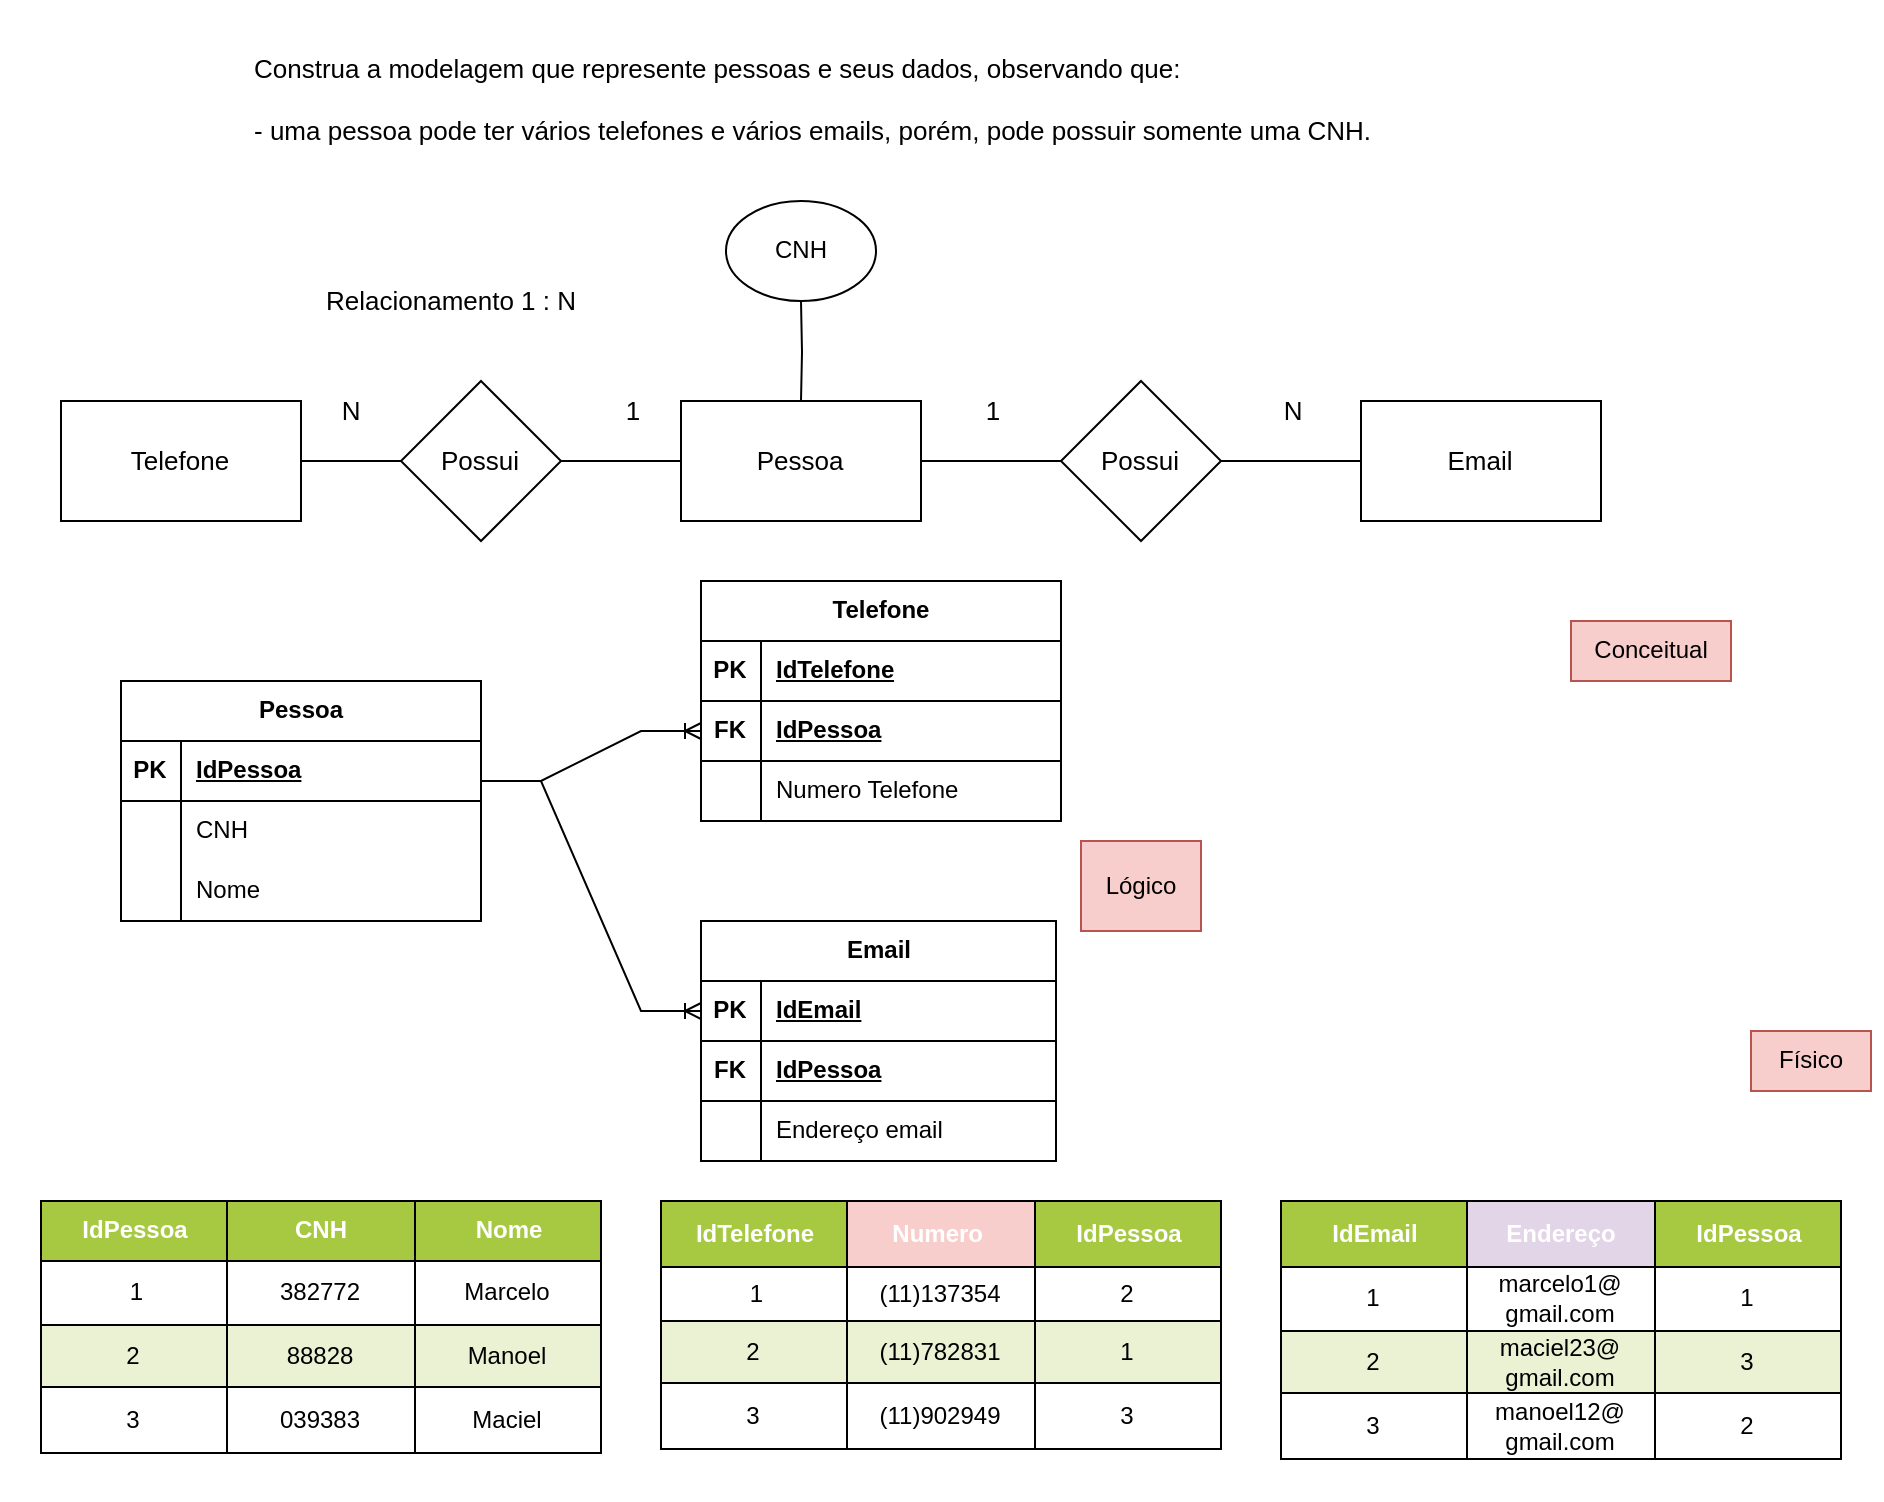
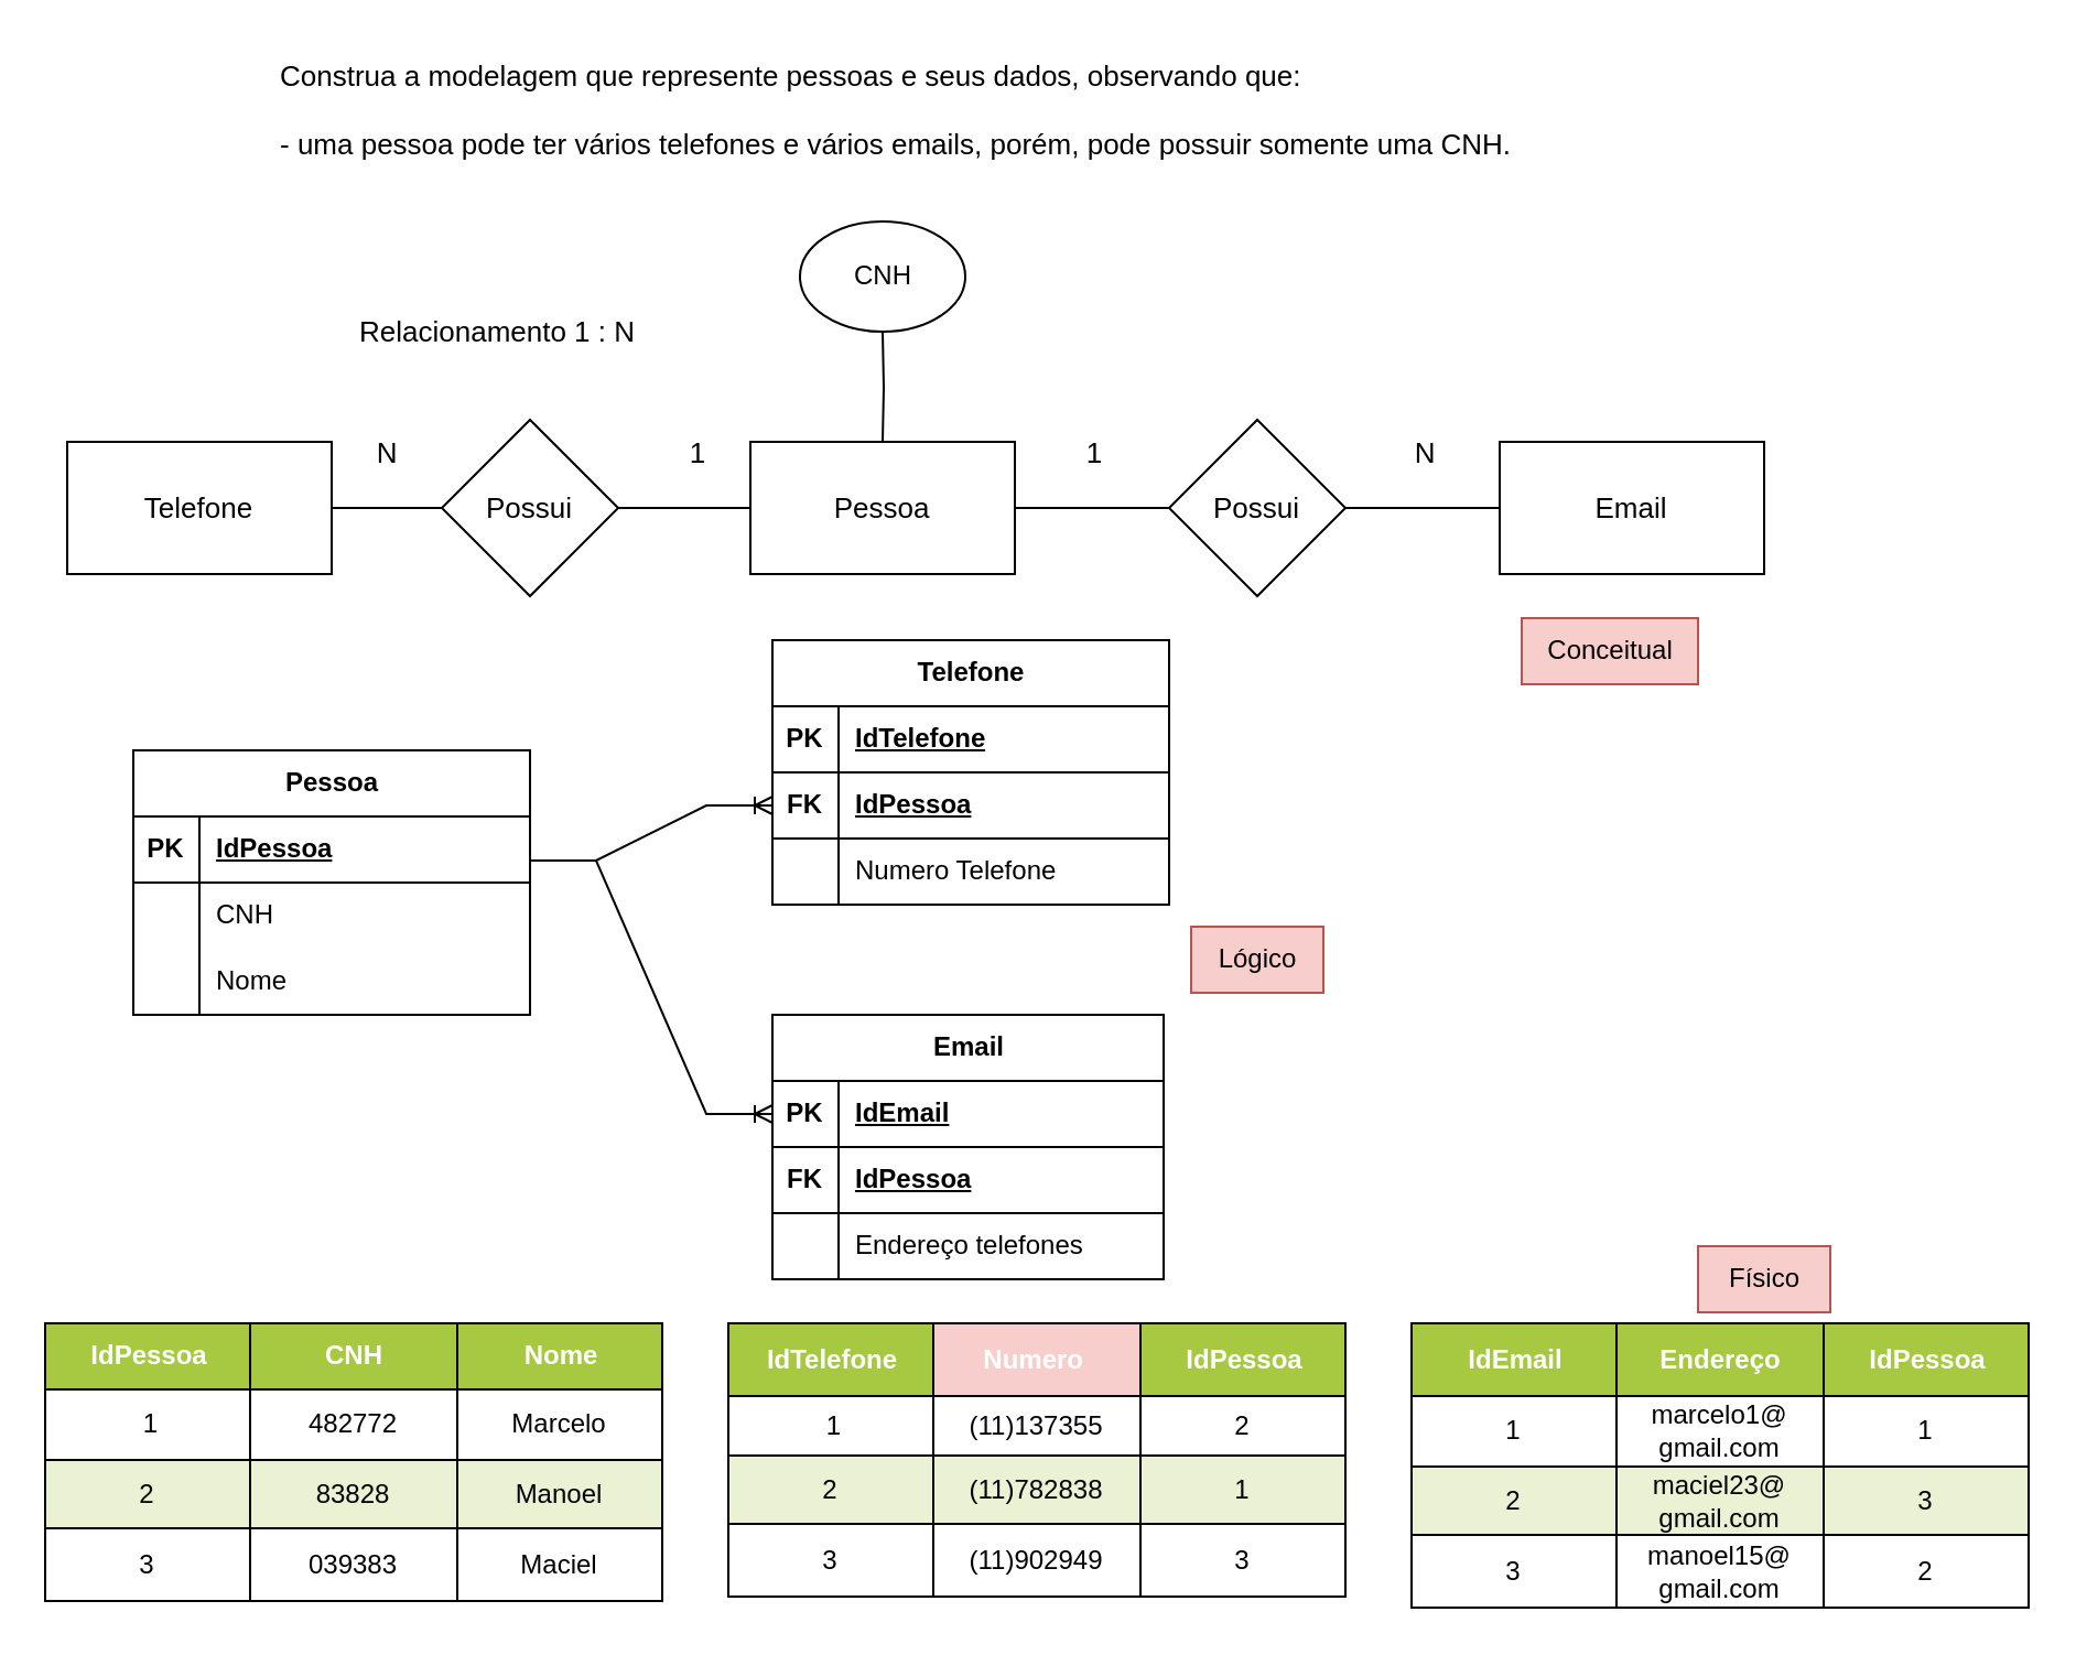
- <mxCell id="104" value="Conceitual" style="text;html=1;align=center;verticalAlign=middle;resizable=0;points=[];autosize=1;strokeColor=#b85450;fillColor=#f8cecc;" vertex="1" parent="1"><mxGeometry x="785" y="310" width="80" height="30" as="geometry" /></mxCell>
+ <mxCell id="104" value="Conceitual" style="text;html=1;align=center;verticalAlign=middle;resizable=0;points=[];autosize=1;strokeColor=#b85450;fillColor=#f8cecc;" vertex="1" parent="1"><mxGeometry x="690" y="280" width="80" height="30" as="geometry" /></mxCell>
- <mxCell id="105" value="Lógico" style="text;html=1;align=center;verticalAlign=middle;resizable=0;points=[];autosize=1;strokeColor=#b85450;fillColor=#f8cecc;" vertex="1" parent="1"><mxGeometry x="540" y="420" width="60" height="45" as="geometry" /></mxCell>
+ <mxCell id="105" value="Lógico" style="text;html=1;align=center;verticalAlign=middle;resizable=0;points=[];autosize=1;strokeColor=#b85450;fillColor=#f8cecc;" vertex="1" parent="1"><mxGeometry x="540" y="420" width="60" height="30" as="geometry" /></mxCell>
- <mxCell id="106" value="Físico" style="text;html=1;align=center;verticalAlign=middle;resizable=0;points=[];autosize=1;strokeColor=#b85450;fillColor=#f8cecc;" vertex="1" parent="1"><mxGeometry x="875" y="515" width="60" height="30" as="geometry" /></mxCell>
+ <mxCell id="106" value="Físico" style="text;html=1;align=center;verticalAlign=middle;resizable=0;points=[];autosize=1;strokeColor=#b85450;fillColor=#f8cecc;" vertex="1" parent="1"><mxGeometry x="770" y="565" width="60" height="30" as="geometry" /></mxCell>
- <mxCell id="28" value="Endereço email" style="shape=partialRectangle;connectable=0;fillColor=none;top=0;left=0;bottom=0;right=0;align=left;spacingLeft=6;overflow=hidden;whiteSpace=wrap;html=1;" vertex="1" parent="26"><mxGeometry x="30" width="147.5" height="30" as="geometry"><mxRectangle width="147.5" height="30" as="alternateBounds" /></mxGeometry></mxCell>
+ <mxCell id="28" value="Endereço telefones" style="shape=partialRectangle;connectable=0;fillColor=none;top=0;left=0;bottom=0;right=0;align=left;spacingLeft=6;overflow=hidden;whiteSpace=wrap;html=1;" vertex="1" parent="26"><mxGeometry x="30" width="147.5" height="30" as="geometry"><mxRectangle width="147.5" height="30" as="alternateBounds" /></mxGeometry></mxCell>
- <mxCell id="88" value="Endereço" style="connectable=0;recursiveResize=0;strokeColor=inherit;fillColor=#e1d5e7;align=center;fontStyle=1;fontColor=#FFFFFF;html=1;" vertex="1" parent="86"><mxGeometry x="93" width="94" height="33" as="geometry"><mxRectangle width="94" height="33" as="alternateBounds" /></mxGeometry></mxCell>
+ <mxCell id="88" value="Endereço" style="connectable=0;recursiveResize=0;strokeColor=inherit;fillColor=#A7C942;align=center;fontStyle=1;fontColor=#FFFFFF;html=1;" vertex="1" parent="86"><mxGeometry x="93" width="94" height="33" as="geometry"><mxRectangle width="94" height="33" as="alternateBounds" /></mxGeometry></mxCell>
- <mxCell id="58" value="382772" style="connectable=0;recursiveResize=0;strokeColor=inherit;fillColor=inherit;align=center;whiteSpace=wrap;html=1;" vertex="1" parent="56"><mxGeometry x="93" width="94" height="32" as="geometry"><mxRectangle width="94" height="32" as="alternateBounds" /></mxGeometry></mxCell>
+ <mxCell id="58" value="482772" style="connectable=0;recursiveResize=0;strokeColor=inherit;fillColor=inherit;align=center;whiteSpace=wrap;html=1;" vertex="1" parent="56"><mxGeometry x="93" width="94" height="32" as="geometry"><mxRectangle width="94" height="32" as="alternateBounds" /></mxGeometry></mxCell>
- <mxCell id="75" value="(11)137354" style="connectable=0;recursiveResize=0;strokeColor=inherit;fillColor=inherit;align=center;whiteSpace=wrap;html=1;" vertex="1" parent="73"><mxGeometry x="93" width="94" height="27" as="geometry"><mxRectangle width="94" height="27" as="alternateBounds" /></mxGeometry></mxCell>
+ <mxCell id="75" value="(11)137355" style="connectable=0;recursiveResize=0;strokeColor=inherit;fillColor=inherit;align=center;whiteSpace=wrap;html=1;" vertex="1" parent="73"><mxGeometry x="93" width="94" height="27" as="geometry"><mxRectangle width="94" height="27" as="alternateBounds" /></mxGeometry></mxCell>
- <mxCell id="79" value="(11)782831" style="connectable=0;recursiveResize=0;strokeColor=inherit;fillColor=inherit;whiteSpace=wrap;html=1;" vertex="1" parent="77"><mxGeometry x="93" width="94" height="31" as="geometry"><mxRectangle width="94" height="31" as="alternateBounds" /></mxGeometry></mxCell>
+ <mxCell id="79" value="(11)782838" style="connectable=0;recursiveResize=0;strokeColor=inherit;fillColor=inherit;whiteSpace=wrap;html=1;" vertex="1" parent="77"><mxGeometry x="93" width="94" height="31" as="geometry"><mxRectangle width="94" height="31" as="alternateBounds" /></mxGeometry></mxCell>
- <mxCell id="62" value="88828" style="connectable=0;recursiveResize=0;strokeColor=inherit;fillColor=inherit;whiteSpace=wrap;html=1;" vertex="1" parent="60"><mxGeometry x="93" width="94" height="31" as="geometry"><mxRectangle width="94" height="31" as="alternateBounds" /></mxGeometry></mxCell>
+ <mxCell id="62" value="83828" style="connectable=0;recursiveResize=0;strokeColor=inherit;fillColor=inherit;whiteSpace=wrap;html=1;" vertex="1" parent="60"><mxGeometry x="93" width="94" height="31" as="geometry"><mxRectangle width="94" height="31" as="alternateBounds" /></mxGeometry></mxCell>
- <mxCell id="100" value="manoel12@&lt;br&gt;gmail.com" style="connectable=0;recursiveResize=0;strokeColor=inherit;fillColor=inherit;fontStyle=0;align=center;whiteSpace=wrap;html=1;" vertex="1" parent="98"><mxGeometry x="93" width="94" height="33" as="geometry"><mxRectangle width="94" height="33" as="alternateBounds" /></mxGeometry></mxCell>
+ <mxCell id="100" value="manoel15@&lt;br&gt;gmail.com" style="connectable=0;recursiveResize=0;strokeColor=inherit;fillColor=inherit;fontStyle=0;align=center;whiteSpace=wrap;html=1;" vertex="1" parent="98"><mxGeometry x="93" width="94" height="33" as="geometry"><mxRectangle width="94" height="33" as="alternateBounds" /></mxGeometry></mxCell>
